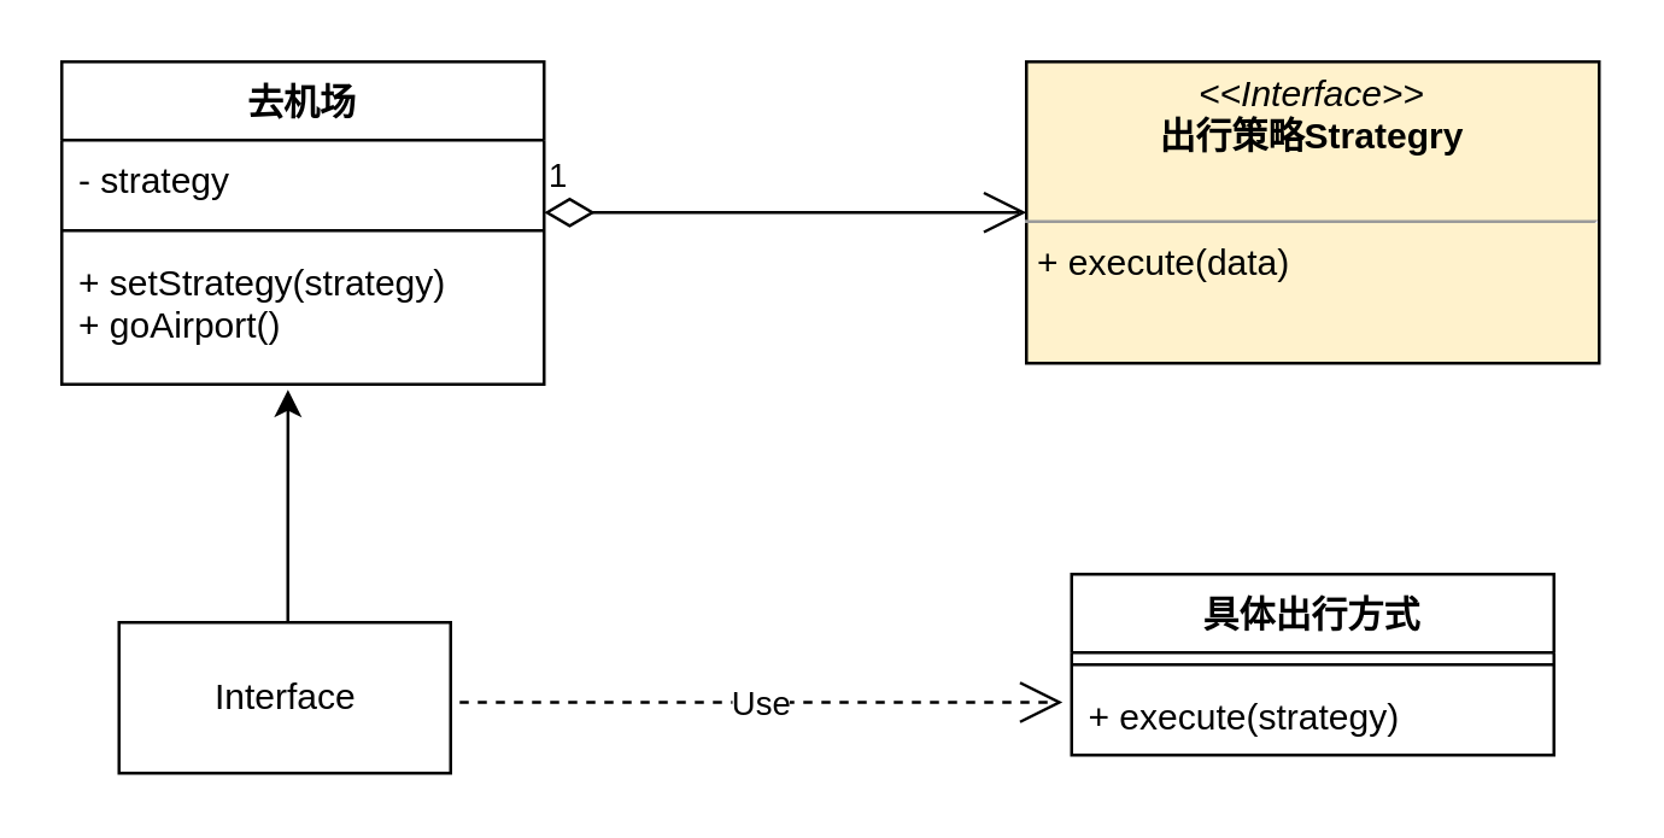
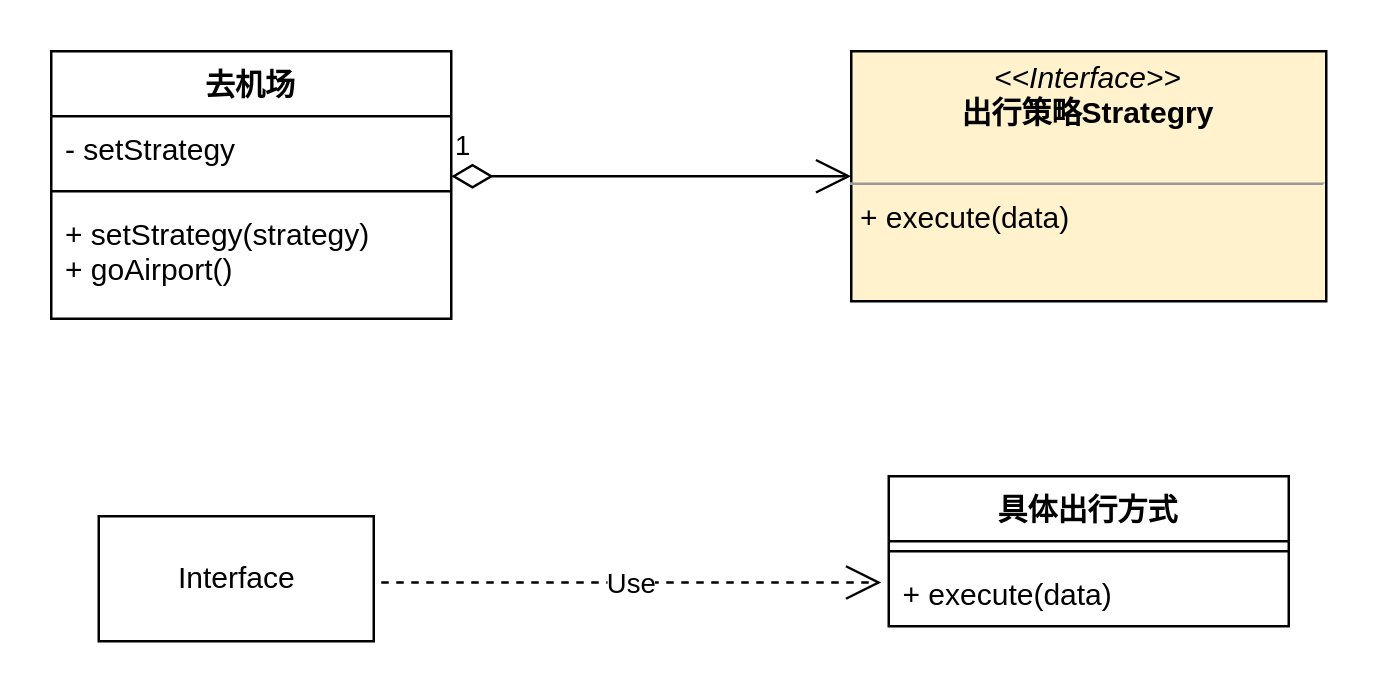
- <mxCell id="3" value="- strategy" style="text;strokeColor=none;fillColor=none;align=left;verticalAlign=top;spacingLeft=4;spacingRight=4;overflow=hidden;rotatable=0;points=[[0,0.5],[1,0.5]];portConstraint=eastwest;" vertex="1" parent="2"><mxGeometry y="26" width="160" height="26" as="geometry" /></mxCell>
+ <mxCell id="3" value="- setStrategy" style="text;strokeColor=none;fillColor=none;align=left;verticalAlign=top;spacingLeft=4;spacingRight=4;overflow=hidden;rotatable=0;points=[[0,0.5],[1,0.5]];portConstraint=eastwest;" vertex="1" parent="2"><mxGeometry y="26" width="160" height="26" as="geometry" /></mxCell>
- <mxCell id="6" style="edgeStyle=orthogonalEdgeStyle;rounded=0;orthogonalLoop=1;jettySize=auto;html=1;entryX=0.469;entryY=1.038;entryDx=0;entryDy=0;entryPerimeter=0;" edge="1" parent="1" source="7" target="5"><mxGeometry relative="1" as="geometry"><Array as="points"><mxPoint x="95" y="182" /><mxPoint x="95" y="182" /></Array></mxGeometry></mxCell>
- <mxCell id="12" value="+ execute(strategy)" style="text;strokeColor=none;fillColor=none;align=left;verticalAlign=top;spacingLeft=4;spacingRight=4;overflow=hidden;rotatable=0;points=[[0,0.5],[1,0.5]];portConstraint=eastwest;" vertex="1" parent="10"><mxGeometry y="34" width="160" height="26" as="geometry" /></mxCell>
+ <mxCell id="12" value="+ execute(data)" style="text;strokeColor=none;fillColor=none;align=left;verticalAlign=top;spacingLeft=4;spacingRight=4;overflow=hidden;rotatable=0;points=[[0,0.5],[1,0.5]];portConstraint=eastwest;" vertex="1" parent="10"><mxGeometry y="34" width="160" height="26" as="geometry" /></mxCell>
